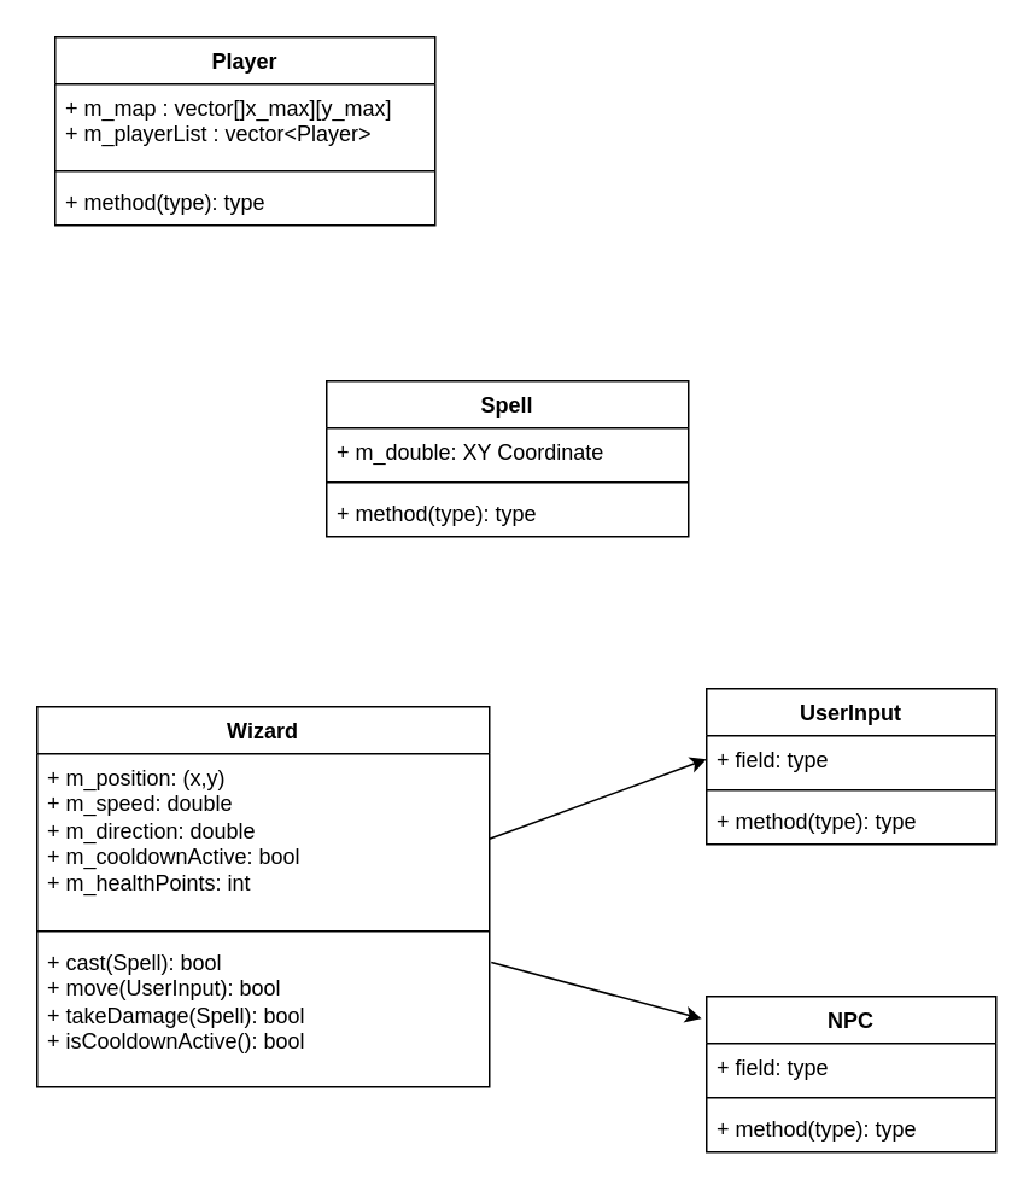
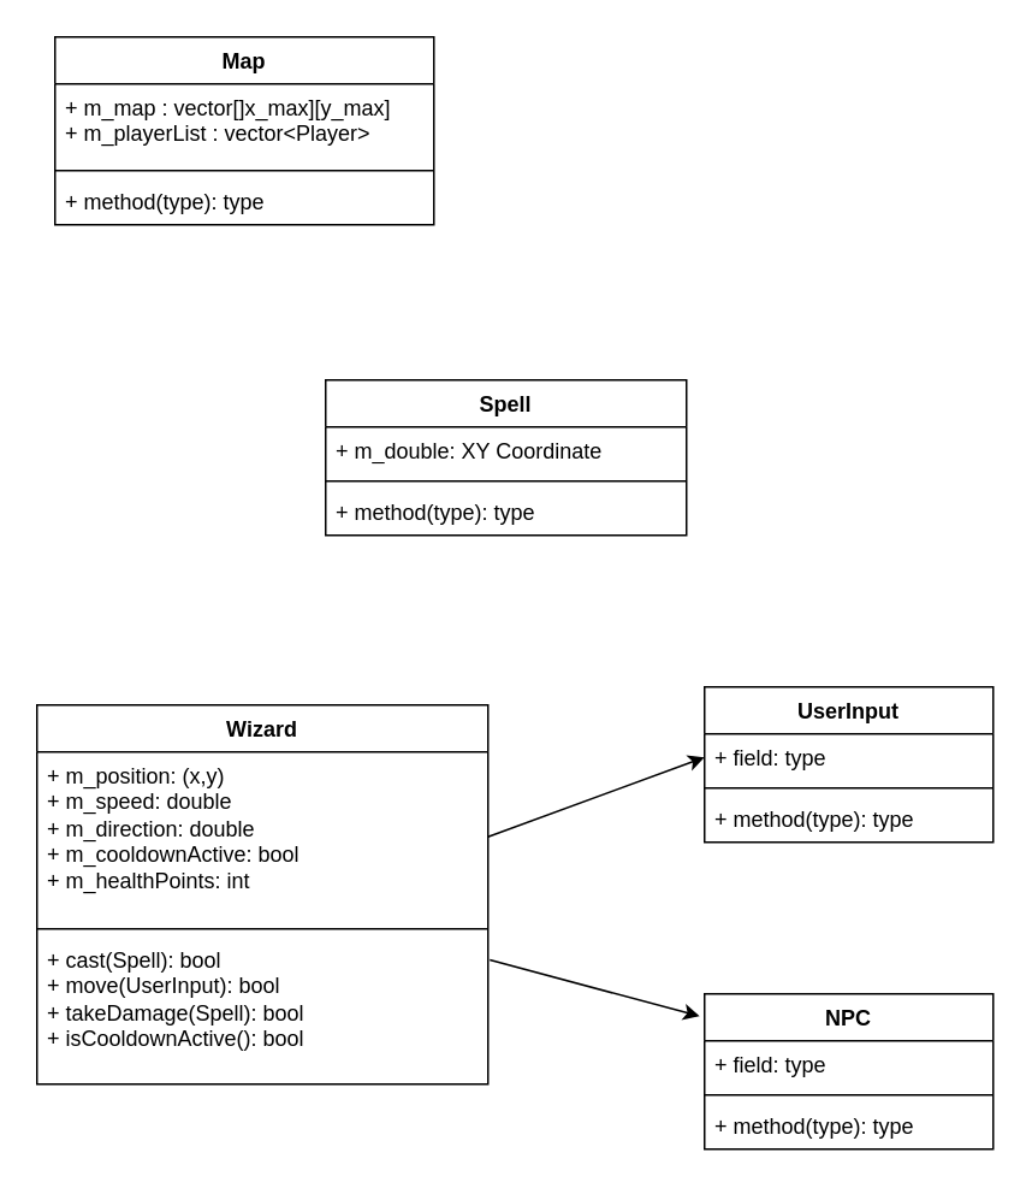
- <mxCell id="20" value="Player" style="swimlane;fontStyle=1;align=center;verticalAlign=top;childLayout=stackLayout;horizontal=1;startSize=26;horizontalStack=0;resizeParent=1;resizeParentMax=0;resizeLast=0;collapsible=1;marginBottom=0;whiteSpace=wrap;html=1;" vertex="1" parent="1"><mxGeometry x="30" y="20" width="210" height="104" as="geometry" /></mxCell>
+ <mxCell id="20" value="Map" style="swimlane;fontStyle=1;align=center;verticalAlign=top;childLayout=stackLayout;horizontal=1;startSize=26;horizontalStack=0;resizeParent=1;resizeParentMax=0;resizeLast=0;collapsible=1;marginBottom=0;whiteSpace=wrap;html=1;" vertex="1" parent="1"><mxGeometry x="30" y="20" width="210" height="104" as="geometry" /></mxCell>
